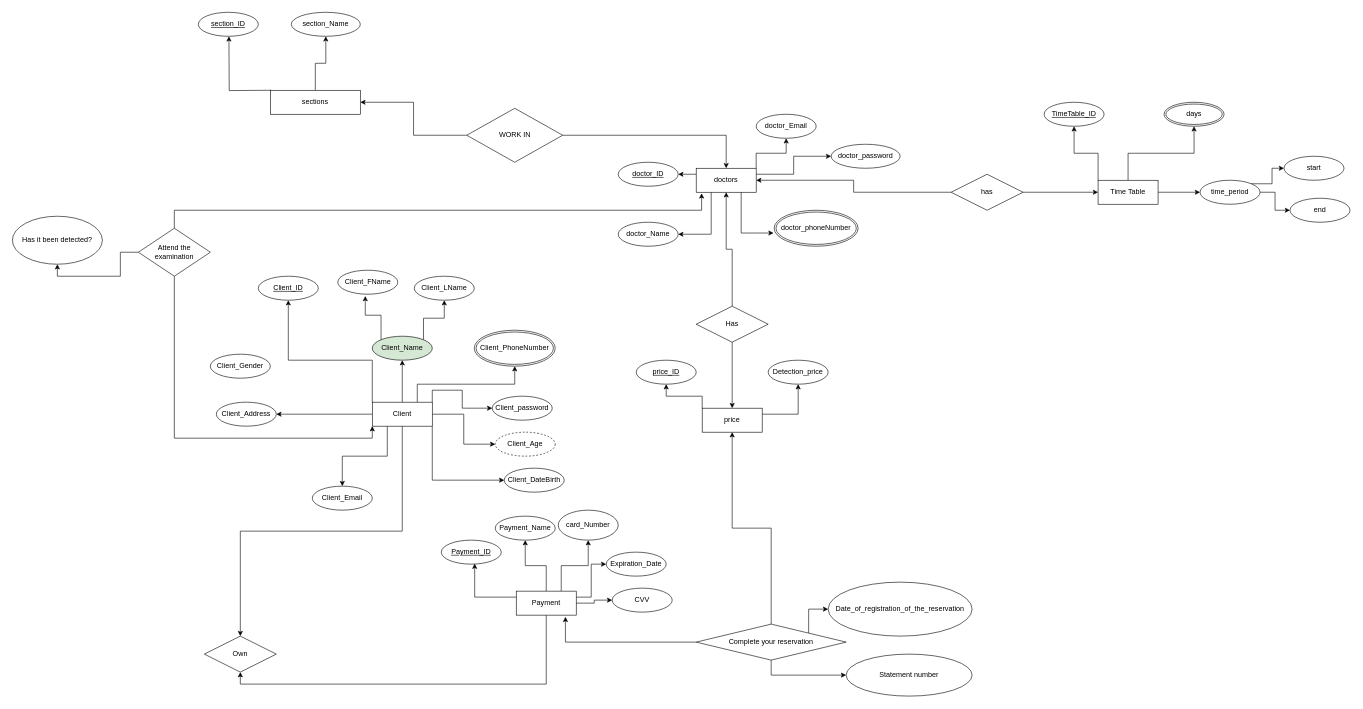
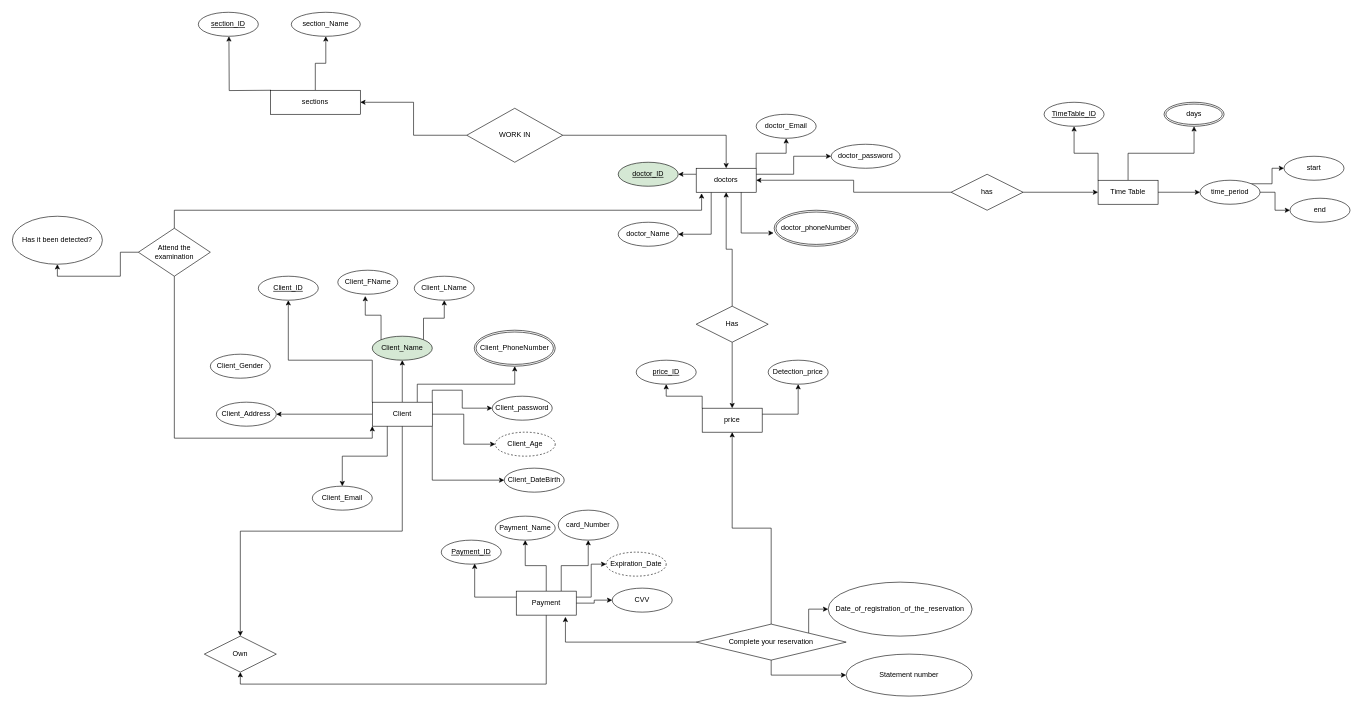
- <mxCell id="12" value="doctor_ID" style="ellipse;whiteSpace=wrap;html=1;align=center;fontStyle=4;" parent="1" vertex="1"><mxGeometry x="1030" y="270" width="100" height="40" as="geometry" /></mxCell>
+ <mxCell id="12" value="doctor_ID" style="ellipse;whiteSpace=wrap;html=1;align=center;fontStyle=4;fillColor=#d5e8d4;" parent="1" vertex="1"><mxGeometry x="1030" y="270" width="100" height="40" as="geometry" /></mxCell>
- <mxCell id="53" value="Expiration_Date" style="ellipse;whiteSpace=wrap;html=1;align=center;" parent="1" vertex="1"><mxGeometry x="1010" y="920" width="100" height="40" as="geometry" /></mxCell>
+ <mxCell id="53" value="Expiration_Date" style="ellipse;whiteSpace=wrap;html=1;align=center;dashed=1;" parent="1" vertex="1"><mxGeometry x="1010" y="920" width="100" height="40" as="geometry" /></mxCell>
